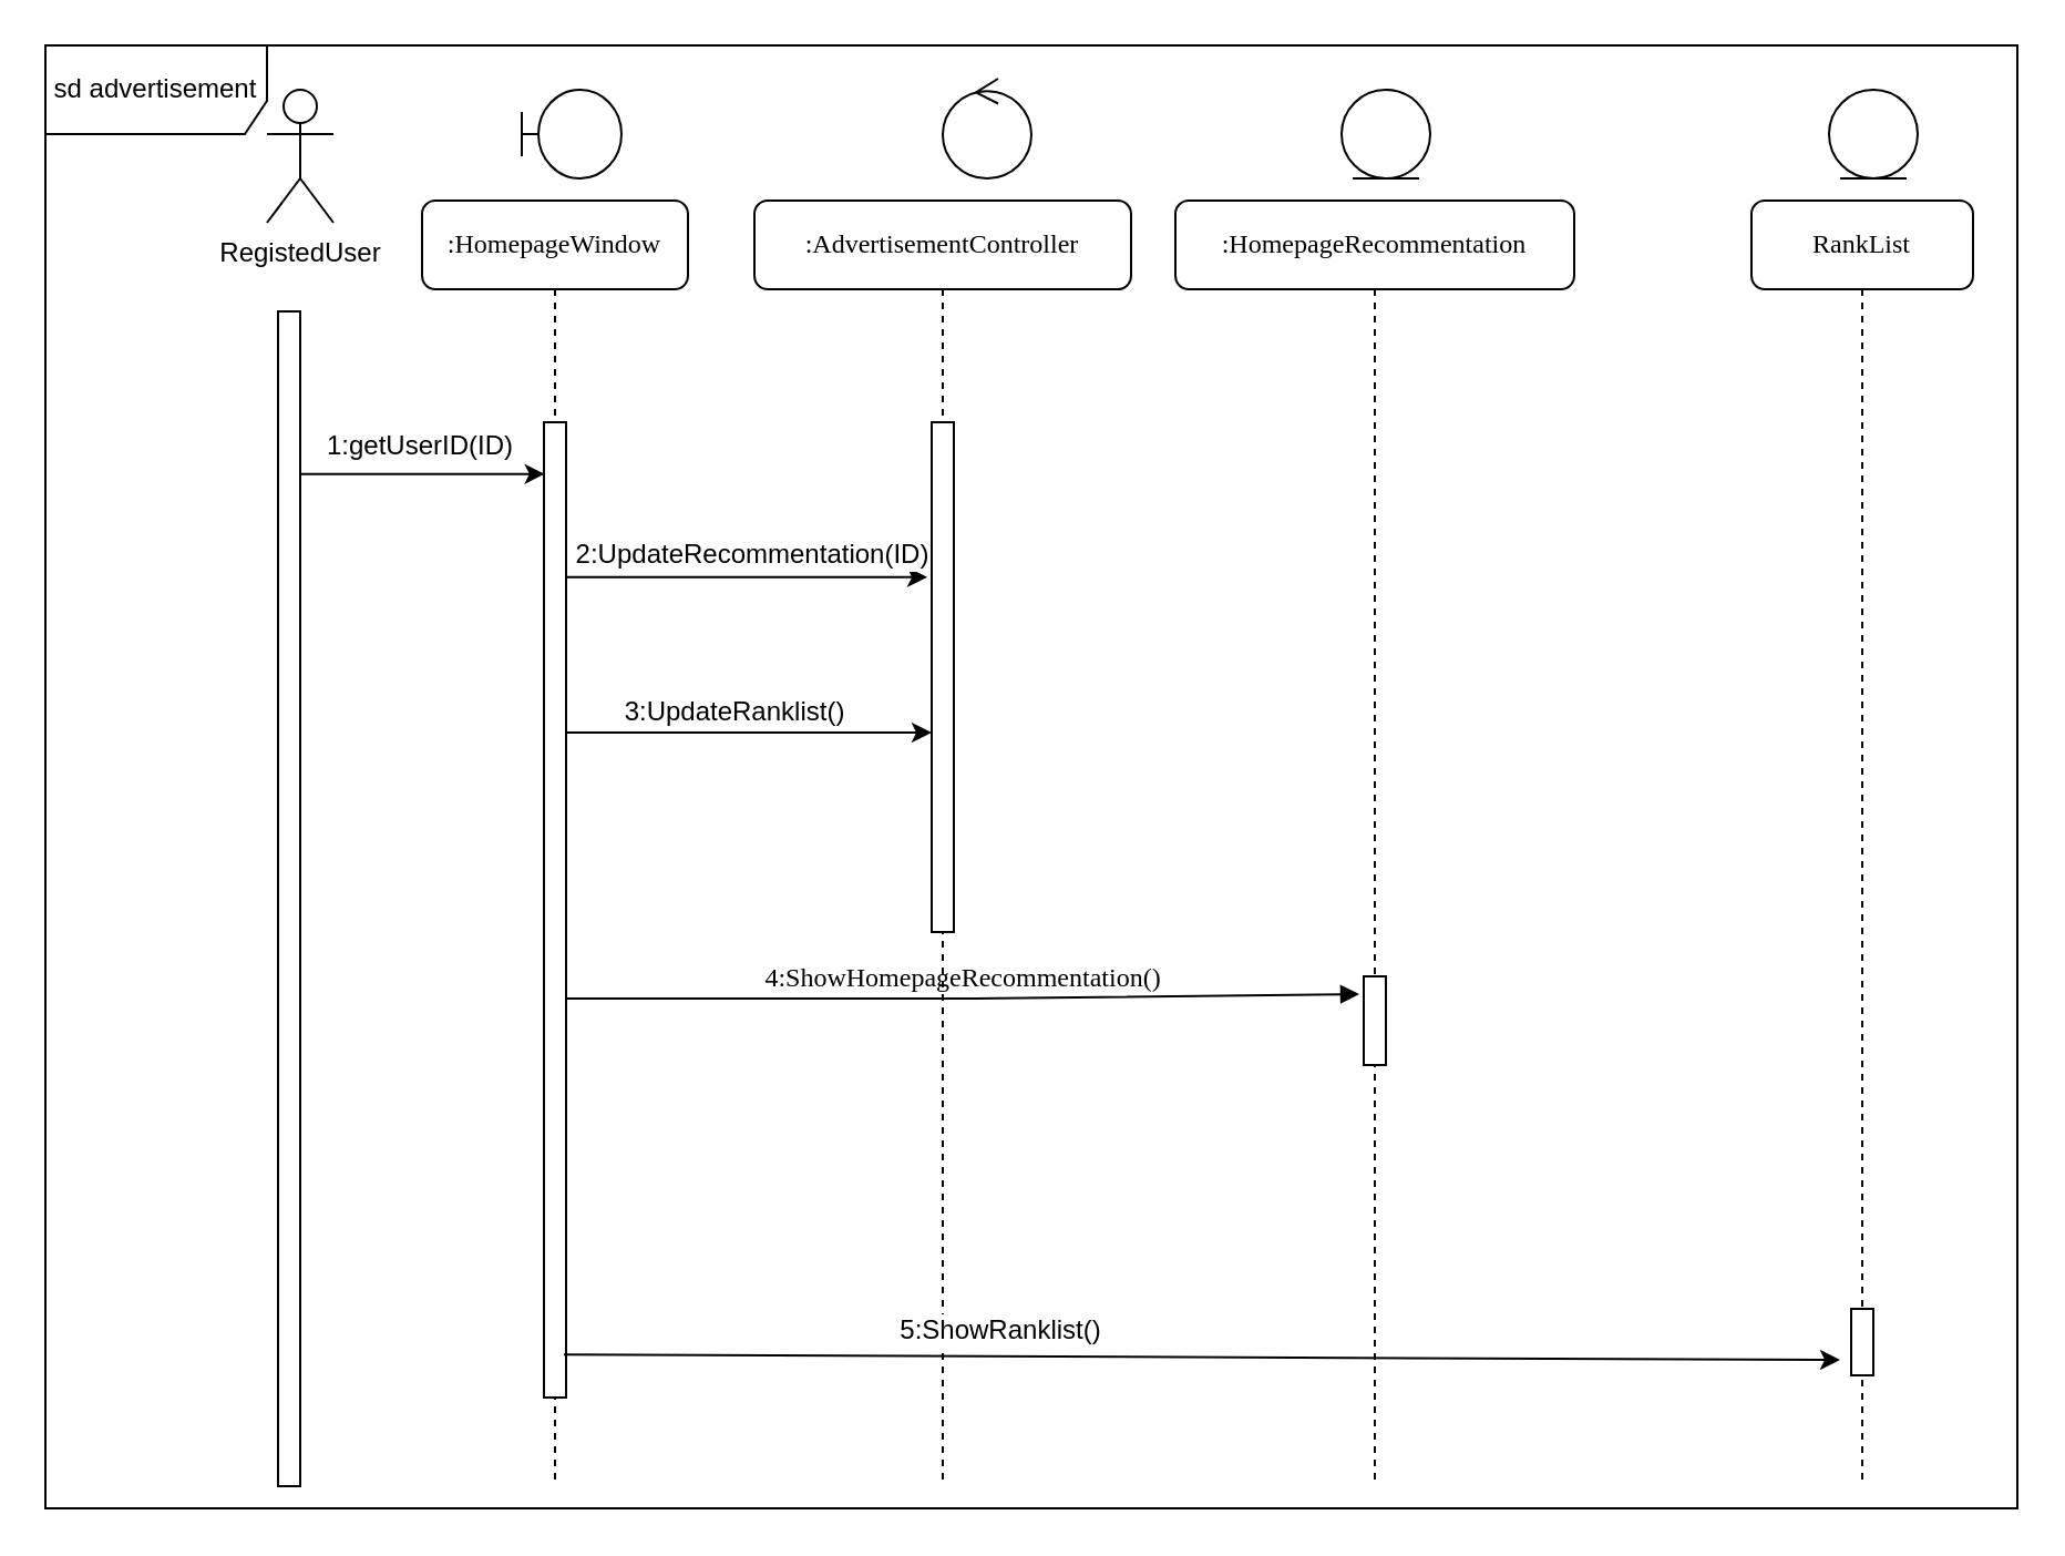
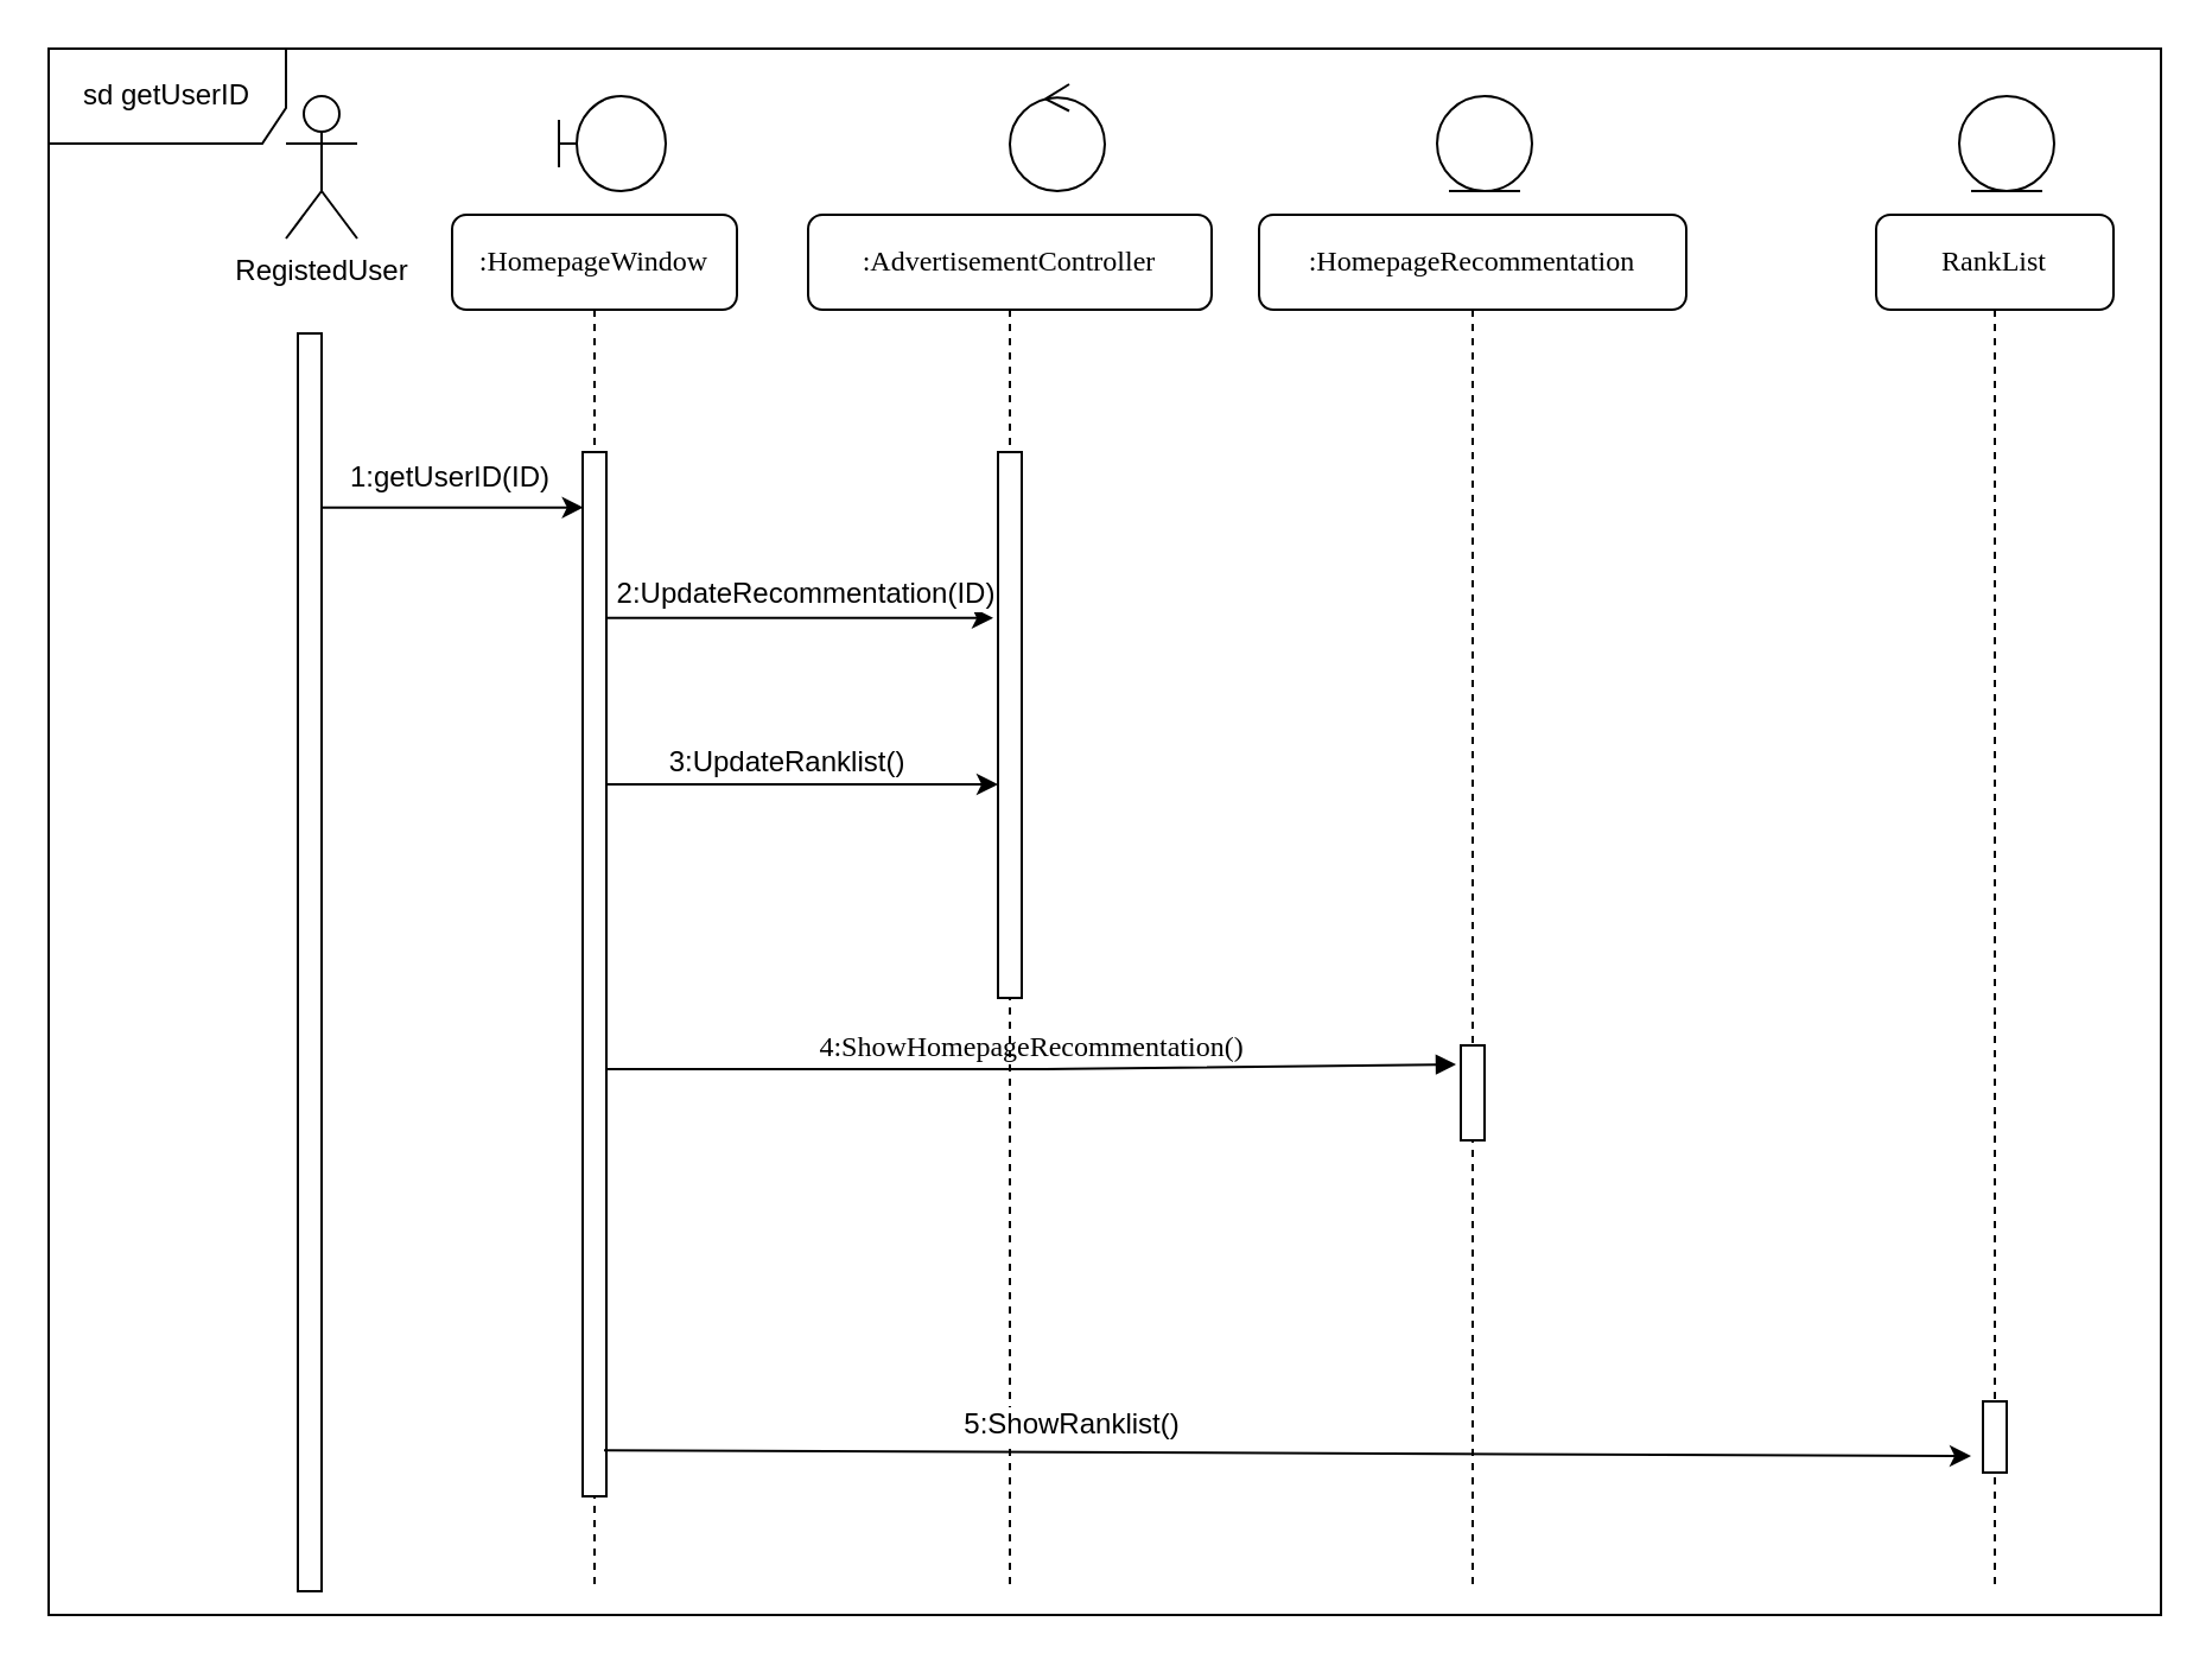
- <mxCell id="25" value="sd advertisement" style="shape=umlFrame;whiteSpace=wrap;html=1;width=100;height=40;" vertex="1" parent="1"><mxGeometry x="20" y="20" width="890" height="660" as="geometry" /></mxCell>
+ <mxCell id="25" value="sd getUserID" style="shape=umlFrame;whiteSpace=wrap;html=1;width=100;height=40;" vertex="1" parent="1"><mxGeometry x="20" y="20" width="890" height="660" as="geometry" /></mxCell>
